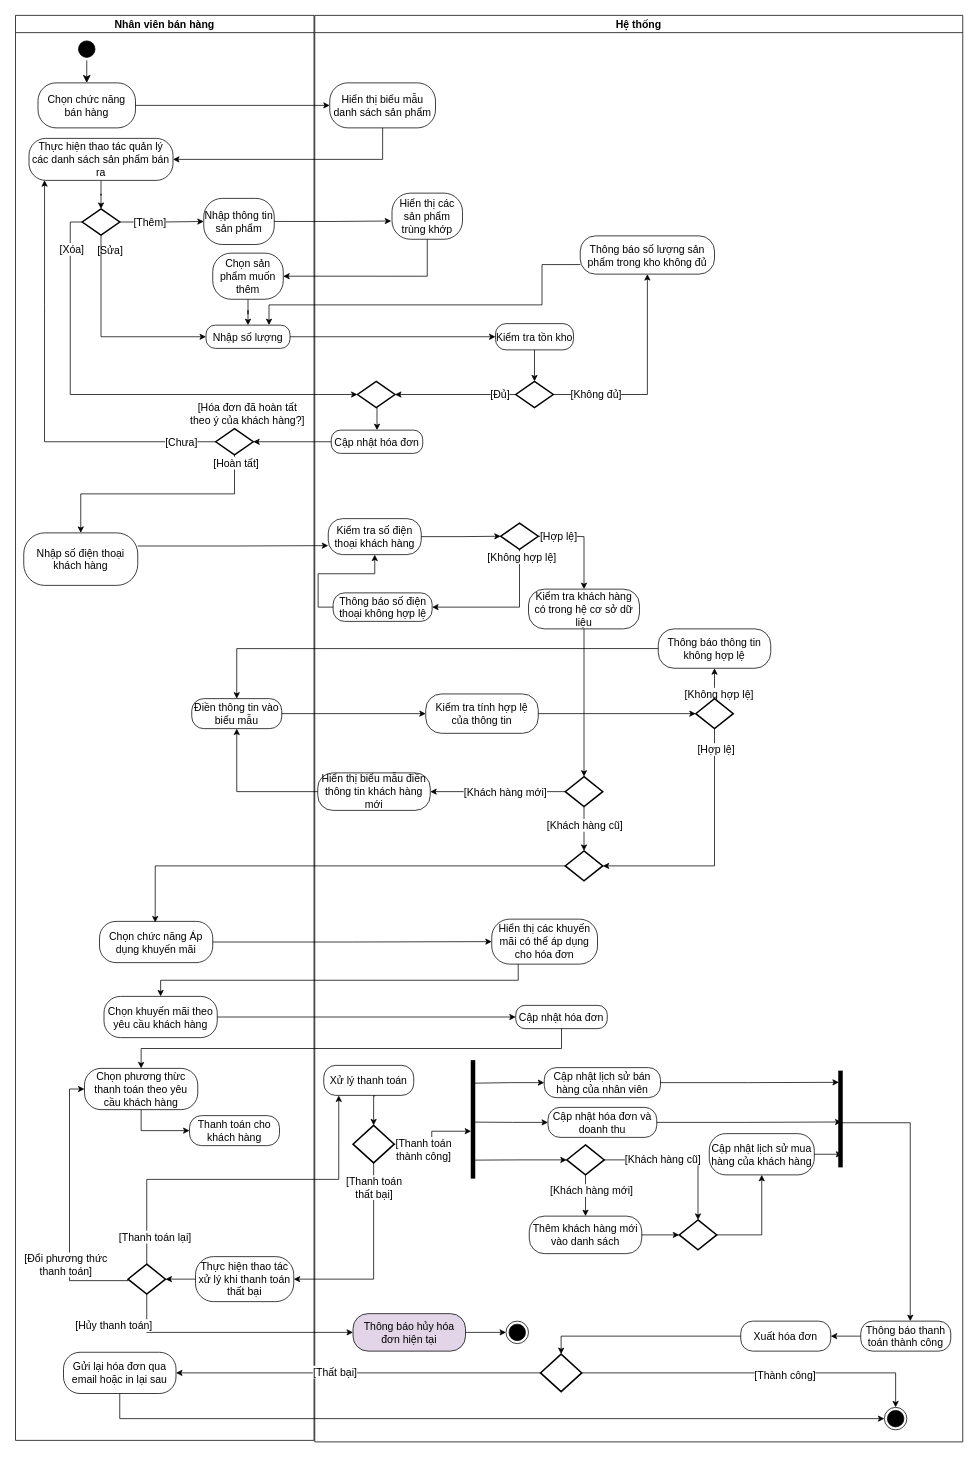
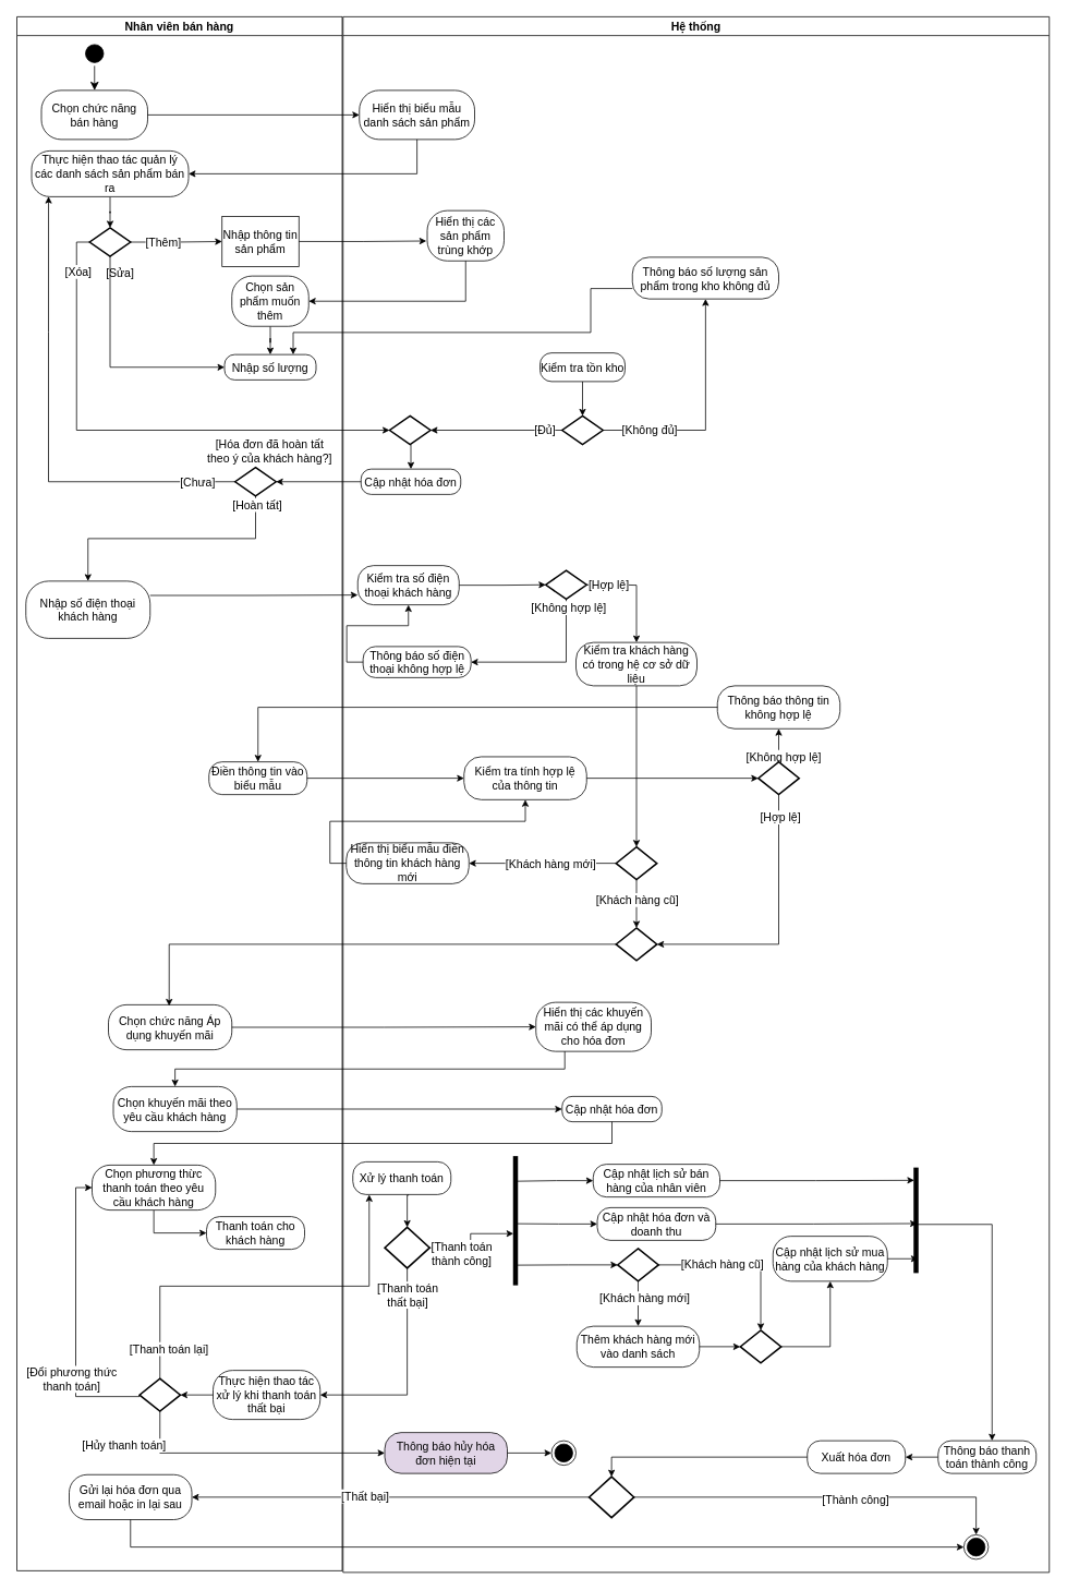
- <mxCell id="92" value="Nhập thông tin sản phẩm" style="rounded=1;whiteSpace=wrap;html=1;arcSize=40;fontColor=#000000;fillColor=#FFFFFF;strokeColor=#000000;fontSize=14;" parent="81" vertex="1"><mxGeometry x="251" y="244" width="94" height="61.5" as="geometry" /></mxCell>
+ <mxCell id="92" value="Nhập thông tin sản phẩm" style="whiteSpace=wrap;html=1;arcSize=40;fontColor=#000000;fillColor=#FFFFFF;strokeColor=#000000;fontSize=14;rounded=0;" parent="81" vertex="1"><mxGeometry x="251" y="244" width="94" height="61.5" as="geometry" /></mxCell>
- <mxCell id="122" style="edgeStyle=orthogonalEdgeStyle;rounded=0;orthogonalLoop=1;jettySize=auto;html=1;exitX=1;exitY=0.5;exitDx=0;exitDy=0;entryX=0;entryY=0.5;entryDx=0;entryDy=0;fontSize=14;" parent="1" source="91" target="32" edge="1"><mxGeometry relative="1" as="geometry"><mxPoint x="498" y="415.5" as="sourcePoint" /></mxGeometry></mxCell>
- <mxCell id="119" style="edgeStyle=orthogonalEdgeStyle;rounded=0;orthogonalLoop=1;jettySize=auto;html=1;exitX=0;exitY=0.5;exitDx=0;exitDy=0;entryX=0.5;entryY=1;entryDx=0;entryDy=0;fontSize=14;" parent="1" source="25" target="88" edge="1"><mxGeometry relative="1" as="geometry" /></mxCell>
+ <mxCell id="119" style="edgeStyle=orthogonalEdgeStyle;rounded=0;orthogonalLoop=1;jettySize=auto;html=1;exitX=0;exitY=0.5;exitDx=0;exitDy=0;fontSize=14;" parent="1" source="25" target="19" edge="1"><mxGeometry relative="1" as="geometry" /></mxCell>
